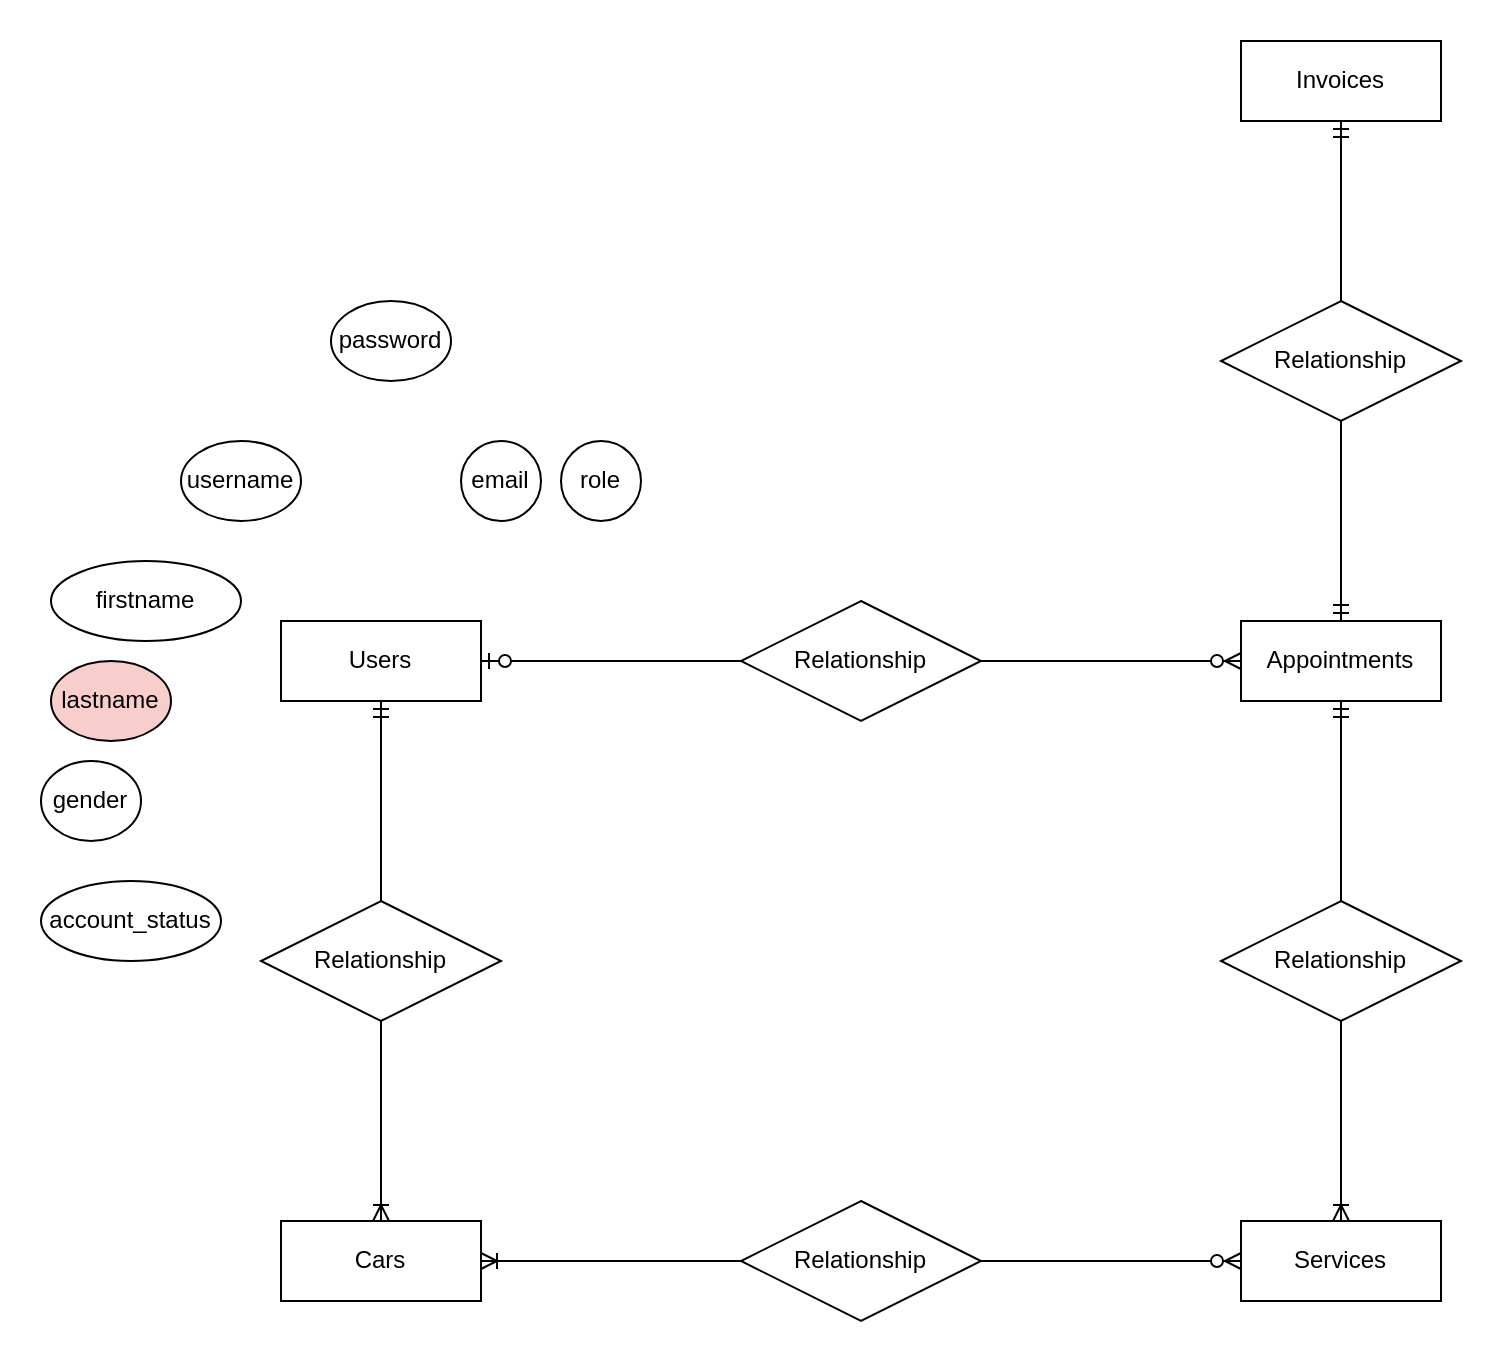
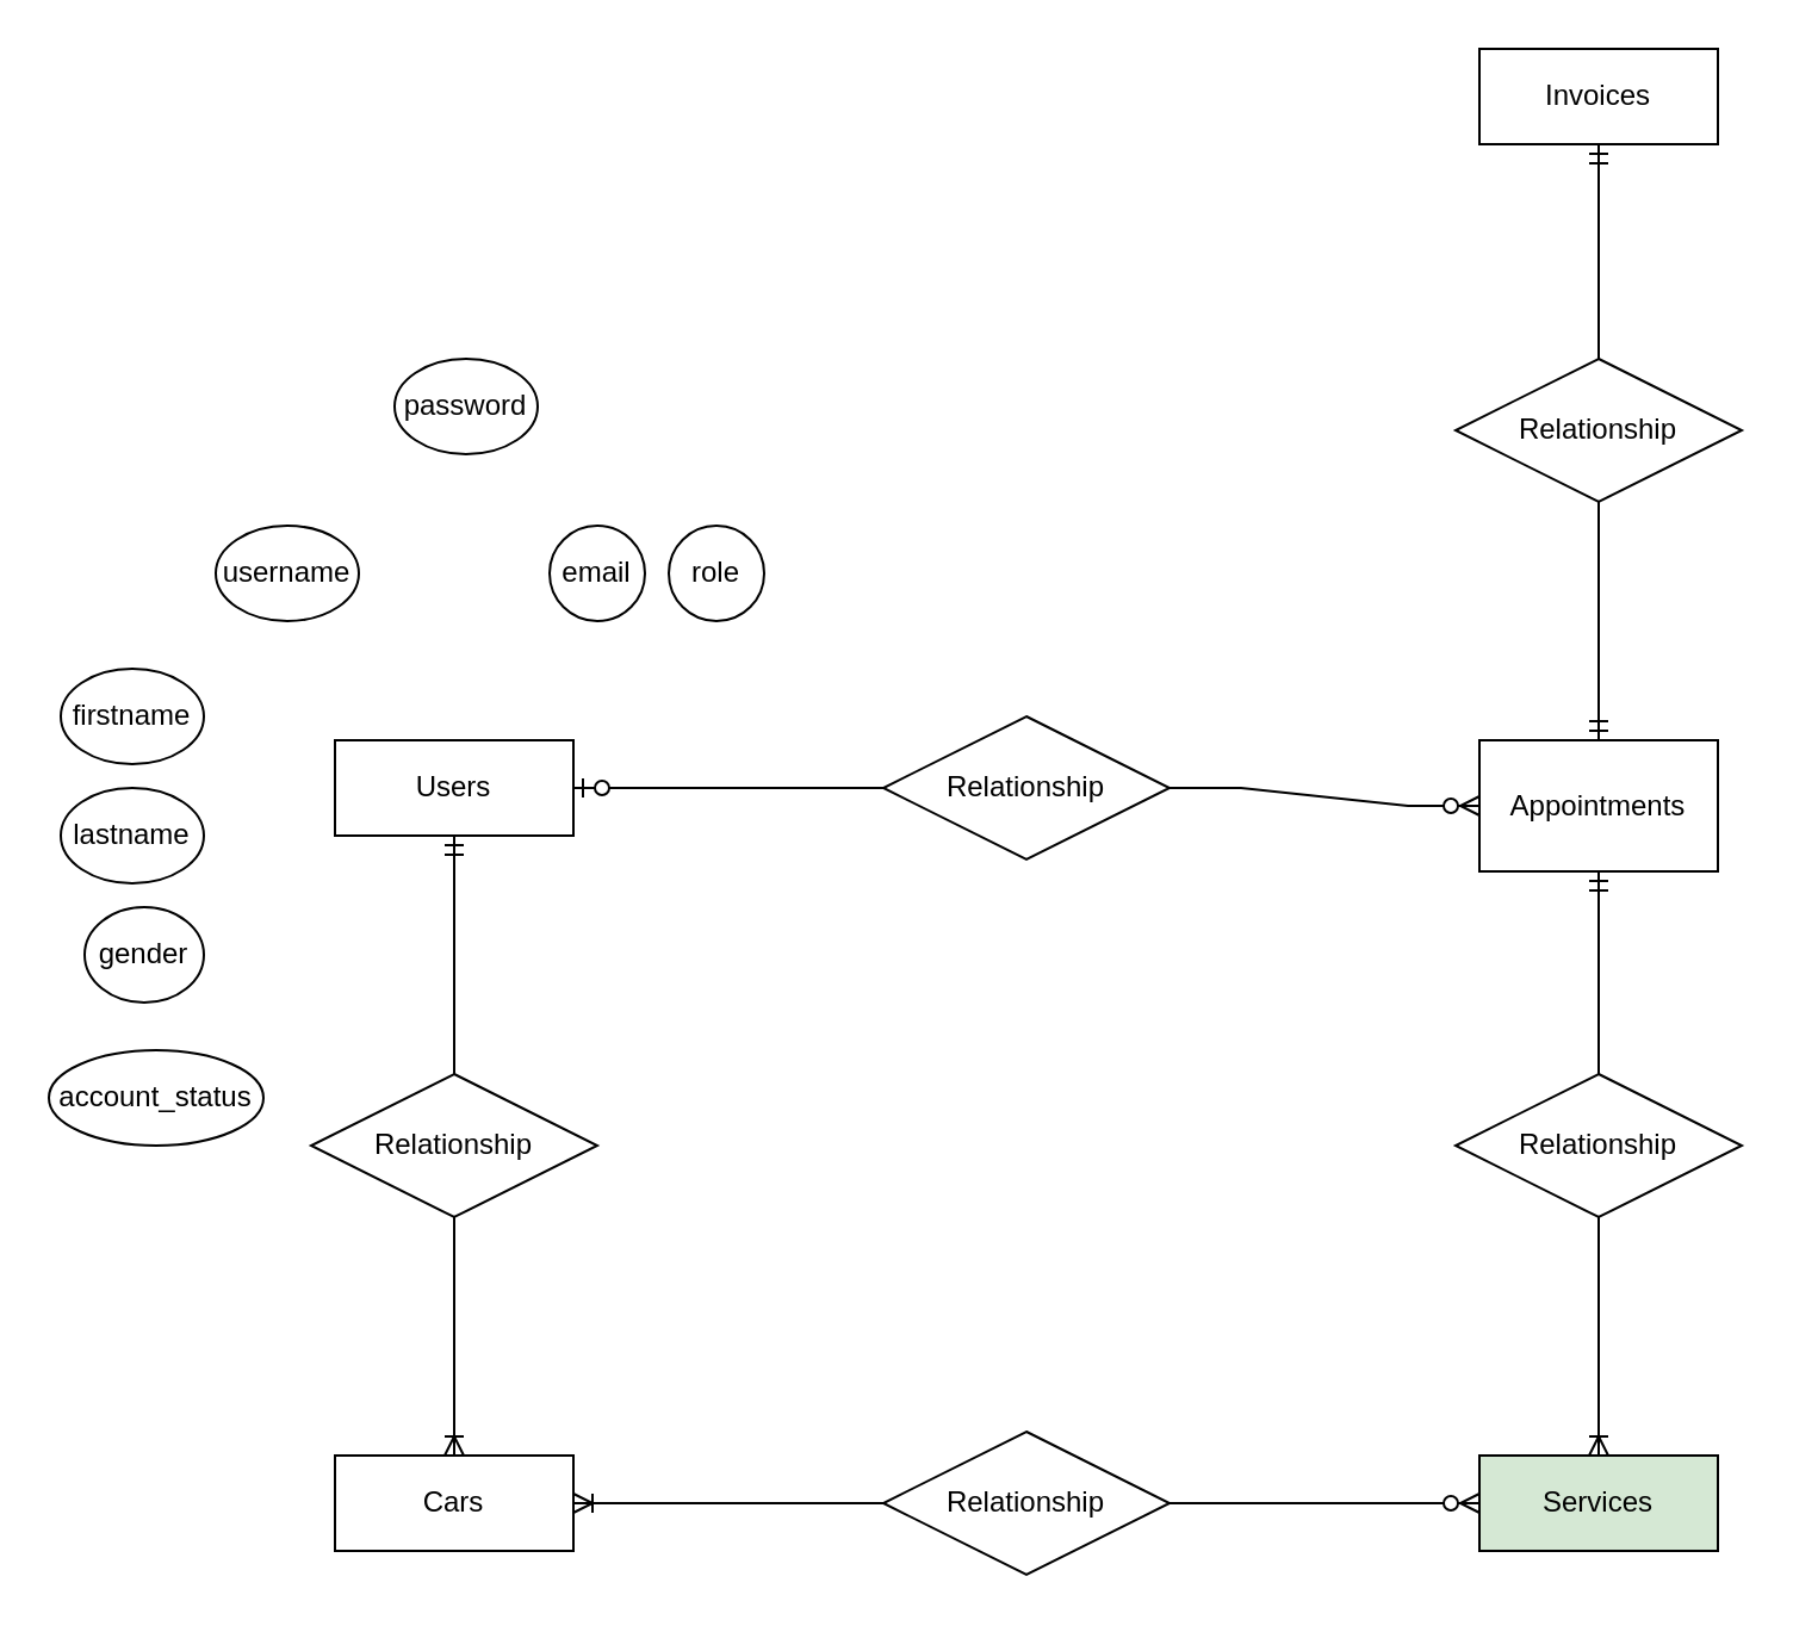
- <mxCell id="9" value="firstname" style="ellipse;whiteSpace=wrap;html=1;align=center;" vertex="1" parent="1"><mxGeometry x="25" y="280" width="95" height="40" as="geometry" /></mxCell>
+ <mxCell id="9" value="firstname" style="ellipse;whiteSpace=wrap;html=1;align=center;" vertex="1" parent="1"><mxGeometry x="25" y="280" width="60" height="40" as="geometry" /></mxCell>
- <mxCell id="14" value="Appointments" style="whiteSpace=wrap;html=1;align=center;" vertex="1" parent="1"><mxGeometry x="620" y="310" width="100" height="40" as="geometry" /></mxCell>
+ <mxCell id="14" value="Appointments" style="whiteSpace=wrap;html=1;align=center;" vertex="1" parent="1"><mxGeometry x="620" y="310" width="100" height="55" as="geometry" /></mxCell>
- <mxCell id="10" value="lastname" style="ellipse;whiteSpace=wrap;html=1;align=center;fillColor=#f8cecc;" vertex="1" parent="1"><mxGeometry x="25" y="330" width="60" height="40" as="geometry" /></mxCell>
+ <mxCell id="10" value="lastname" style="ellipse;whiteSpace=wrap;html=1;align=center;" vertex="1" parent="1"><mxGeometry x="25" y="330" width="60" height="40" as="geometry" /></mxCell>
- <mxCell id="11" value="gender" style="ellipse;whiteSpace=wrap;html=1;align=center;" vertex="1" parent="1"><mxGeometry x="20" y="380" width="50" height="40" as="geometry" /></mxCell>
+ <mxCell id="11" value="gender" style="ellipse;whiteSpace=wrap;html=1;align=center;" vertex="1" parent="1"><mxGeometry x="35" y="380" width="50" height="40" as="geometry" /></mxCell>
- <mxCell id="5" value="Services" style="whiteSpace=wrap;html=1;align=center;" vertex="1" parent="1"><mxGeometry x="620" y="610" width="100" height="40" as="geometry" /></mxCell>
+ <mxCell id="5" value="Services" style="whiteSpace=wrap;html=1;align=center;fillColor=#d5e8d4;" vertex="1" parent="1"><mxGeometry x="620" y="610" width="100" height="40" as="geometry" /></mxCell>
